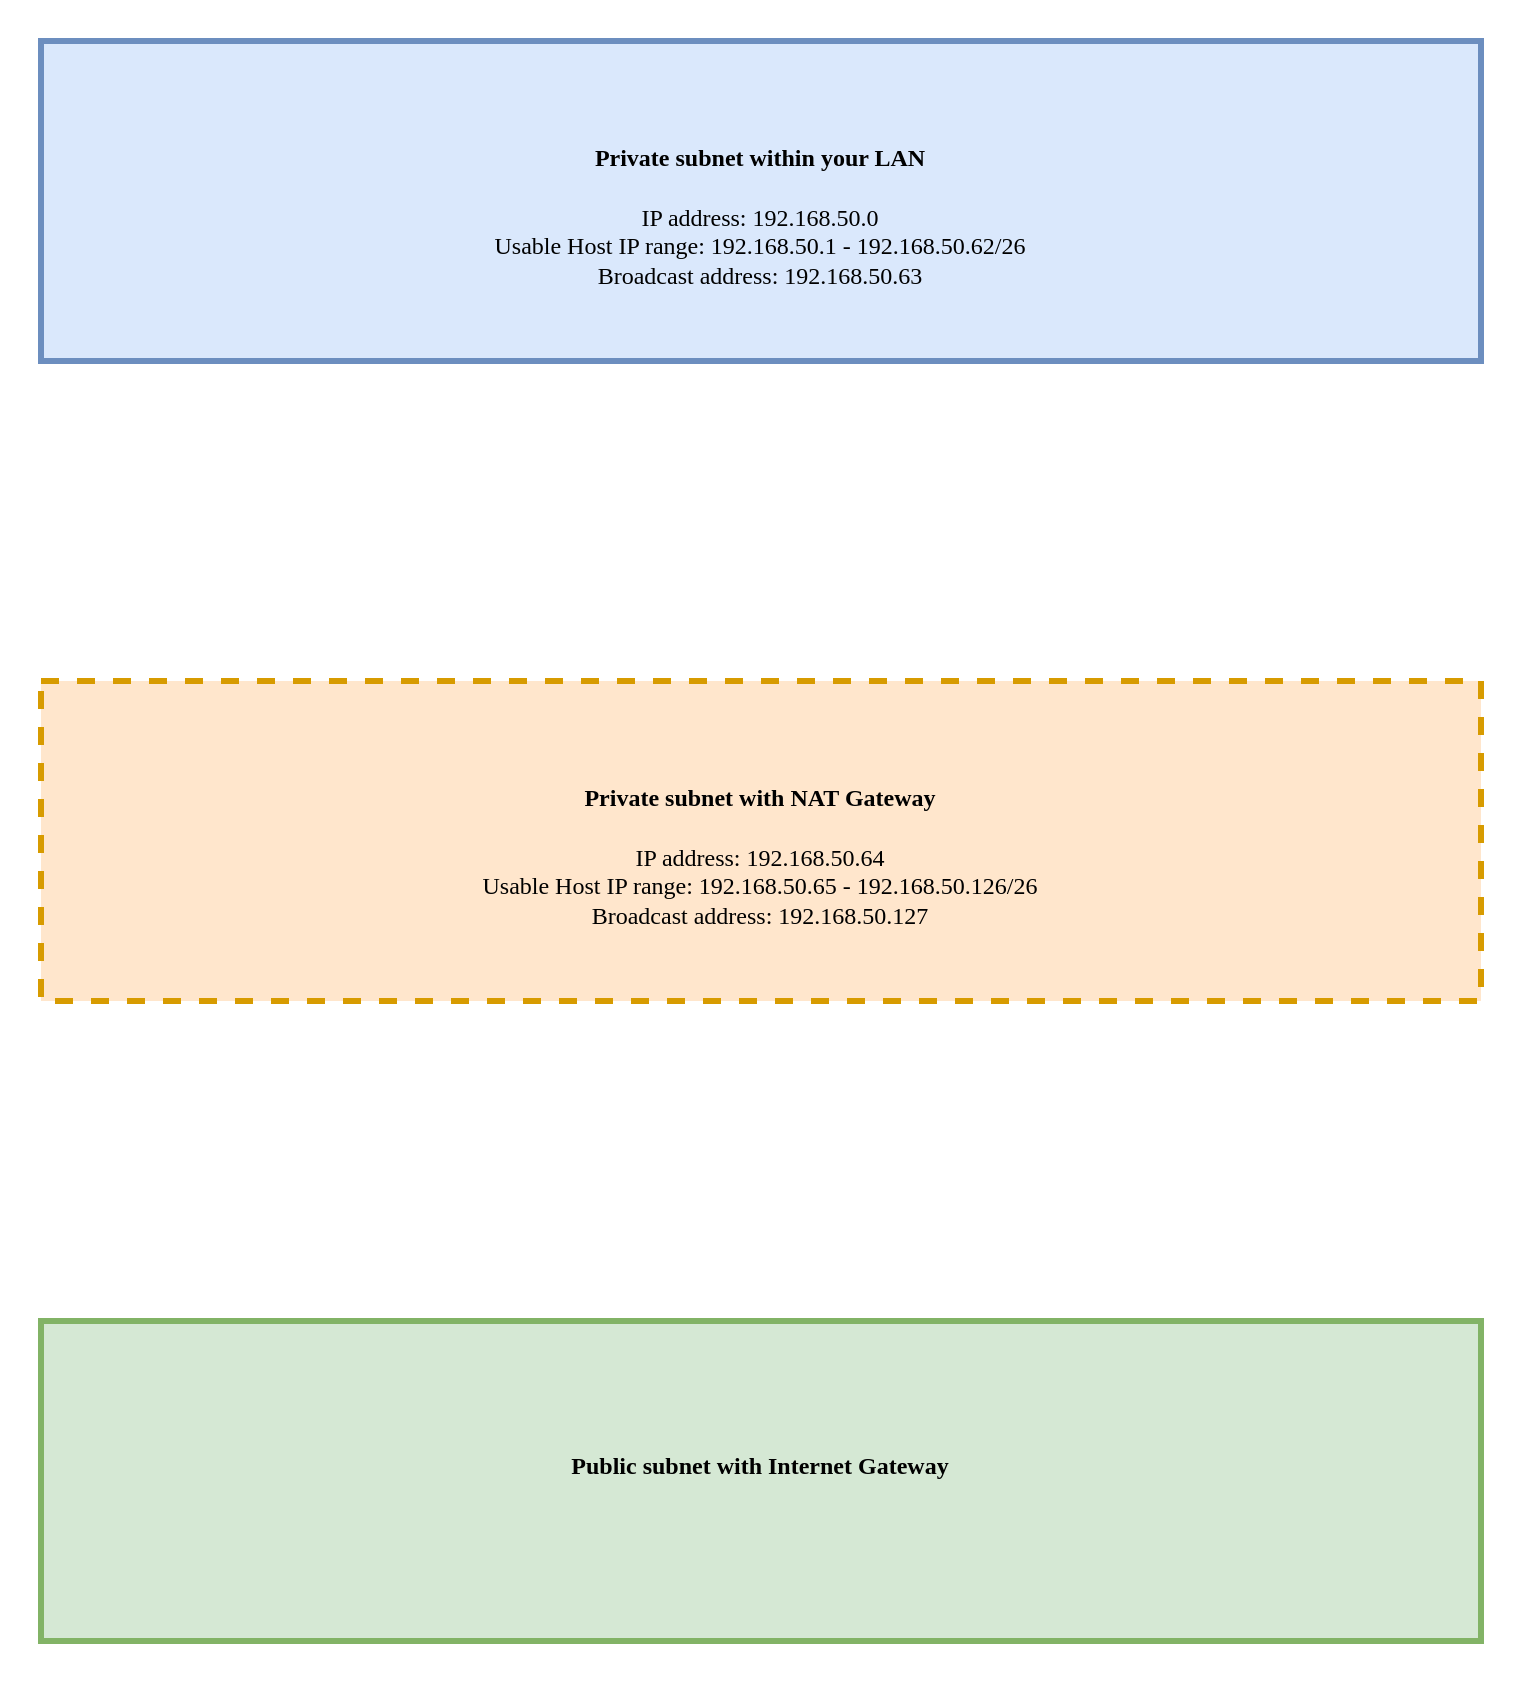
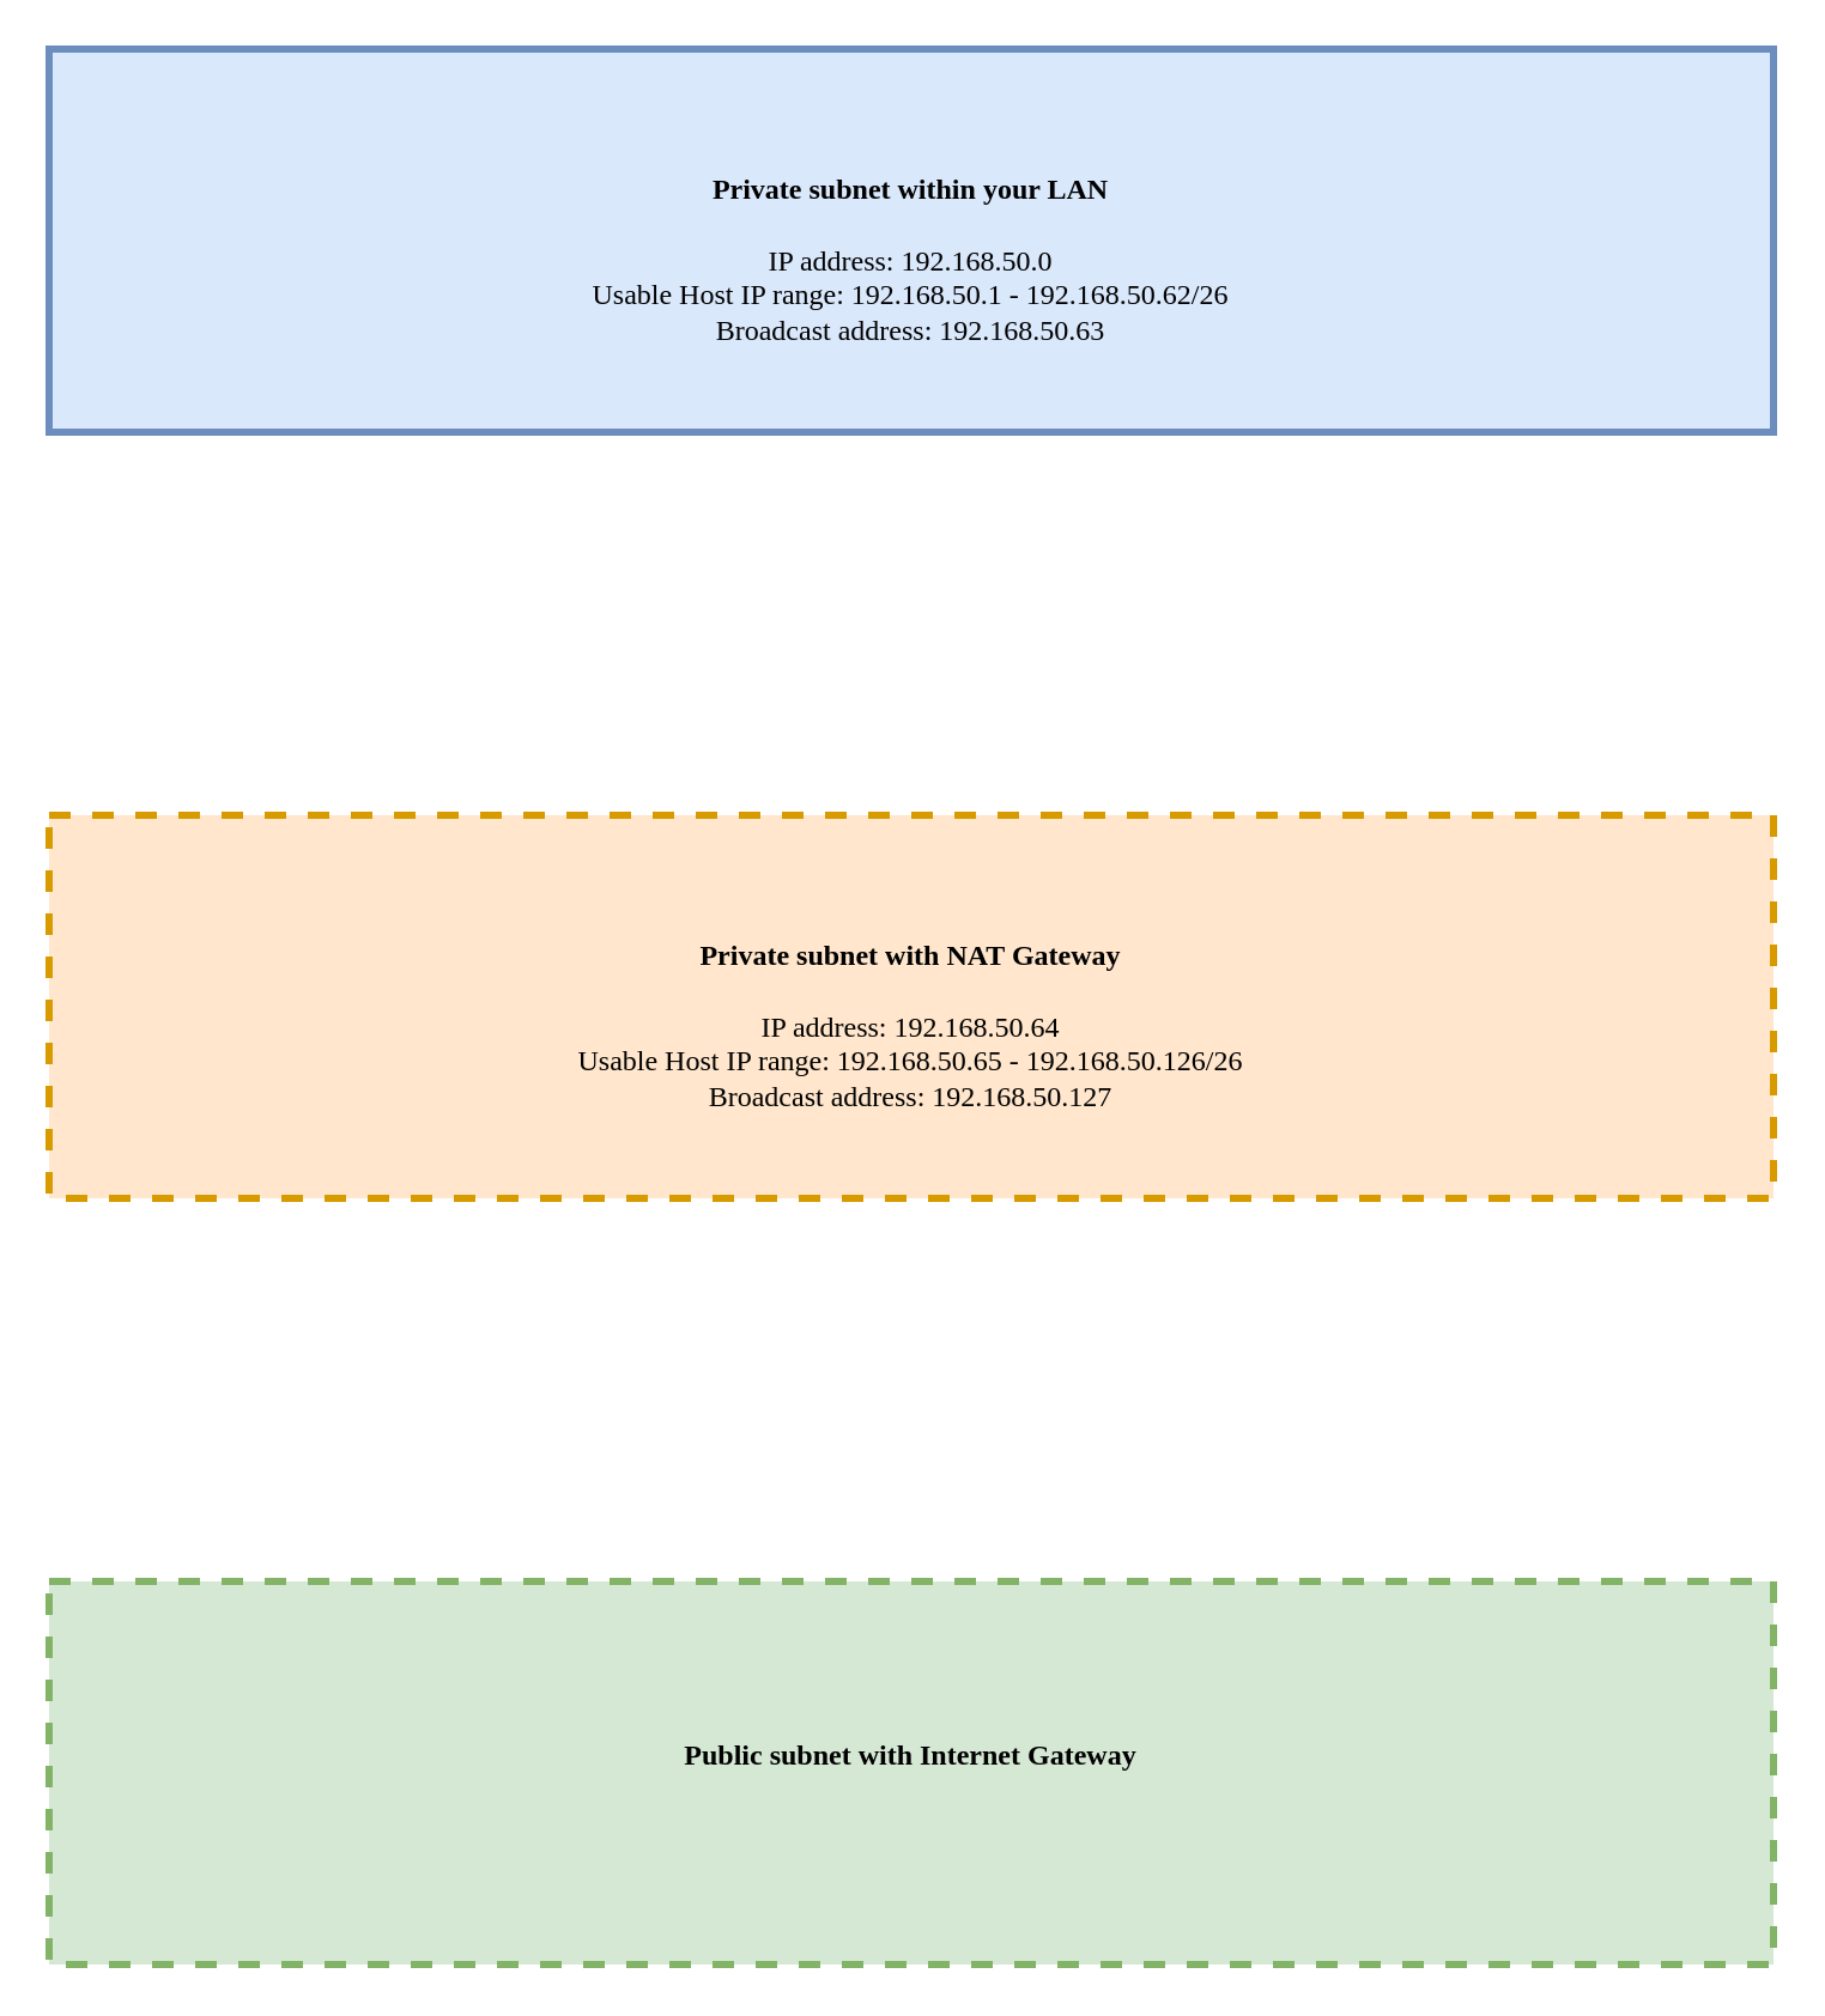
- <mxCell id="4" value="&lt;h4&gt;Public subnet with Internet Gateway&lt;/h4&gt;&lt;div&gt;&lt;br&gt;&lt;/div&gt;" style="rounded=0;whiteSpace=wrap;html=1;strokeWidth=3;fillColor=#d5e8d4;strokeColor=#82b366;fontFamily=Verdana;" vertex="1" parent="1"><mxGeometry x="20" y="660" width="720" height="160" as="geometry" /></mxCell>
+ <mxCell id="4" value="&lt;h4&gt;Public subnet with Internet Gateway&lt;/h4&gt;&lt;div&gt;&lt;br&gt;&lt;/div&gt;" style="rounded=0;whiteSpace=wrap;html=1;strokeWidth=3;fillColor=#d5e8d4;strokeColor=#82b366;fontFamily=Verdana;dashed=1;" vertex="1" parent="1"><mxGeometry x="20" y="660" width="720" height="160" as="geometry" /></mxCell>
